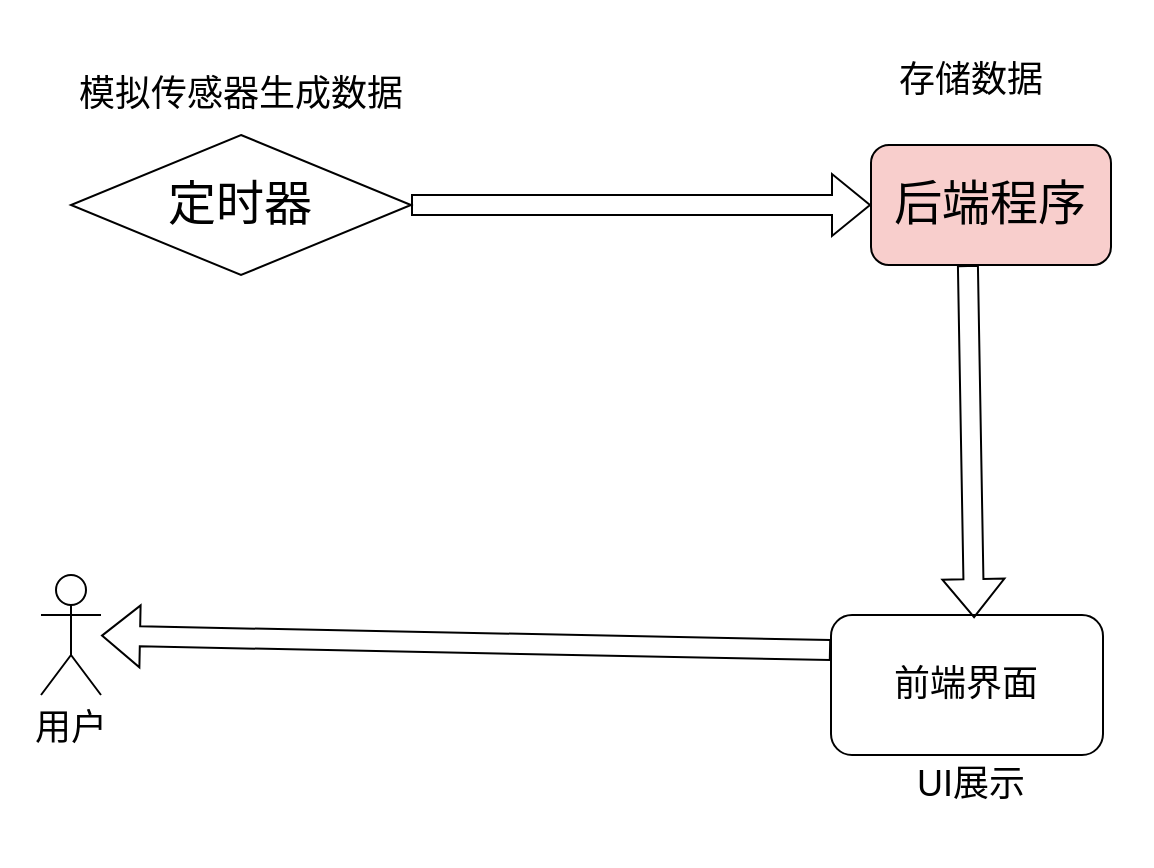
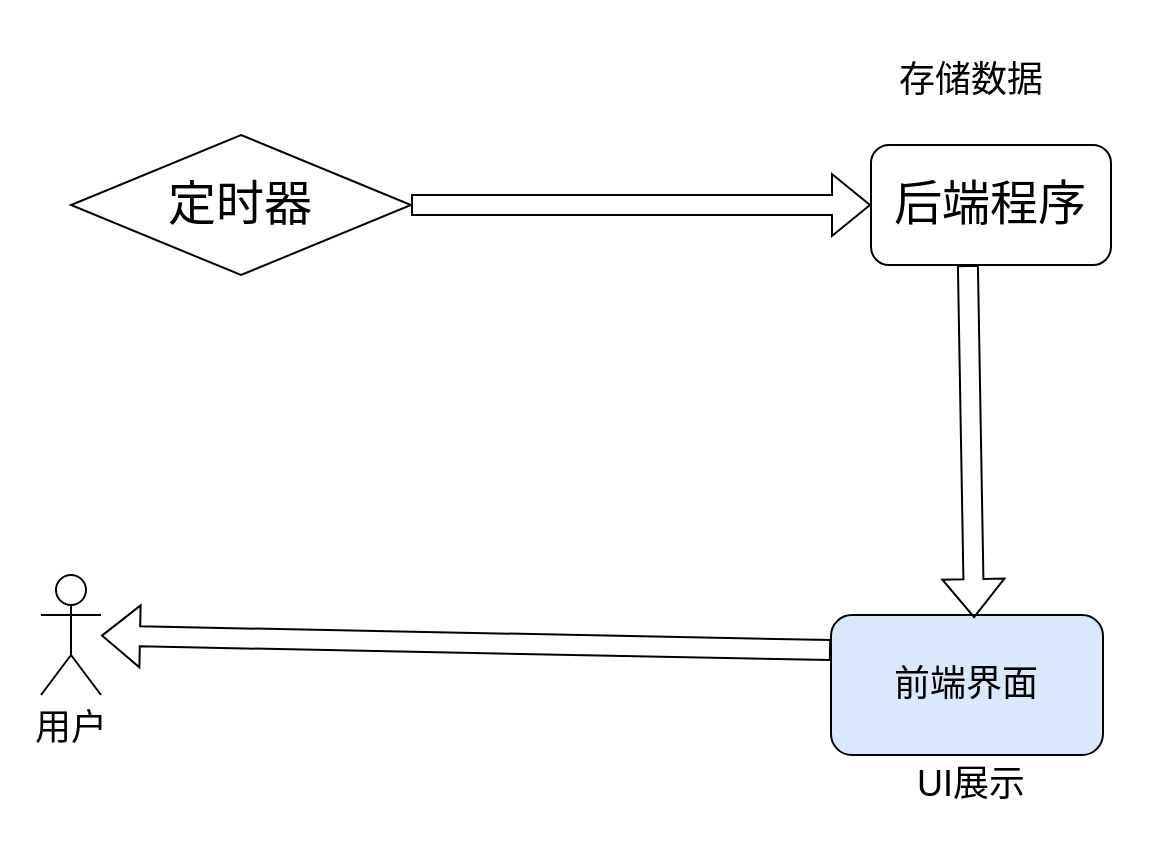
- <mxCell id="6" value="&lt;font style=&quot;font-size: 18px;&quot;&gt;模拟传感器生成数据&lt;/font&gt;" style="text;html=1;align=center;verticalAlign=middle;resizable=0;points=[];autosize=1;strokeColor=none;fillColor=none;" vertex="1" parent="1"><mxGeometry x="25" y="27" width="190" height="40" as="geometry" /></mxCell>
- <mxCell id="3" value="&lt;font style=&quot;font-size: 24px;&quot;&gt;后端程序&lt;/font&gt;" style="rounded=1;whiteSpace=wrap;html=1;fillColor=#f8cecc;" vertex="1" parent="1"><mxGeometry x="435" y="72" width="120" height="60" as="geometry" /></mxCell>
+ <mxCell id="3" value="&lt;font style=&quot;font-size: 24px;&quot;&gt;后端程序&lt;/font&gt;" style="rounded=1;whiteSpace=wrap;html=1;" vertex="1" parent="1"><mxGeometry x="435" y="72" width="120" height="60" as="geometry" /></mxCell>
- <mxCell id="4" value="&lt;font style=&quot;font-size: 18px;&quot;&gt;前端界面&lt;/font&gt;" style="rounded=1;whiteSpace=wrap;html=1;" vertex="1" parent="1"><mxGeometry x="415" y="307" width="136" height="70" as="geometry" /></mxCell>
+ <mxCell id="4" value="&lt;font style=&quot;font-size: 18px;&quot;&gt;前端界面&lt;/font&gt;" style="rounded=1;whiteSpace=wrap;html=1;fillColor=#dae8fc;" vertex="1" parent="1"><mxGeometry x="415" y="307" width="136" height="70" as="geometry" /></mxCell>
